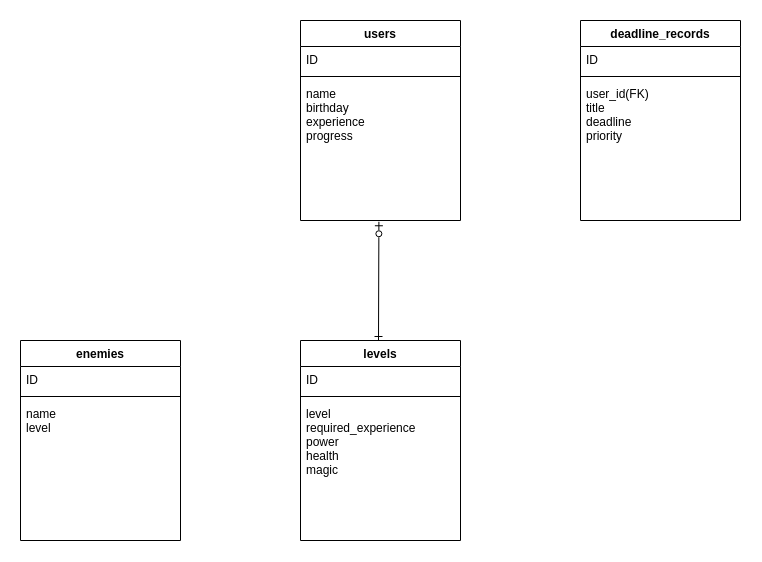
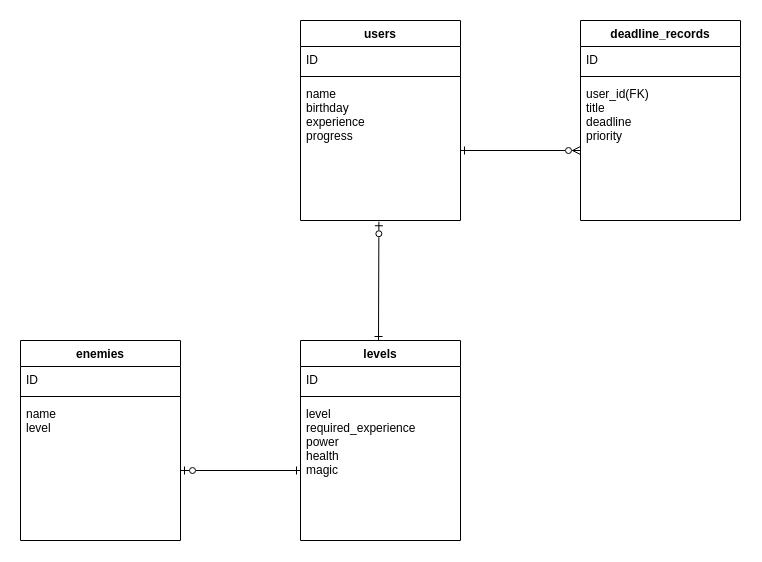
+ <mxCell id="6" value="Interface1" style="html=1;verticalAlign=bottom;labelBackgroundColor=none;startArrow=ERone;startFill=0;startSize=6;endArrow=ERzeroToMany;entryX=0;entryY=0.5;entryDx=0;entryDy=0;endFill=0;fontColor=none;noLabel=1;" parent="1" source="5" target="10" edge="1"><mxGeometry x="-1" y="3" relative="1" as="geometry"><mxPoint x="424" y="79" as="sourcePoint" /><mxPoint x="594" y="304" as="targetPoint" /></mxGeometry></mxCell>
+ <mxCell id="20" value="Interface1" style="html=1;verticalAlign=bottom;labelBackgroundColor=none;startArrow=ERzeroToOne;startFill=0;startSize=6;endArrow=ERone;endFill=0;fontColor=none;noLabel=1;entryX=0;entryY=0.5;entryDx=0;entryDy=0;exitX=1;exitY=0.5;exitDx=0;exitDy=0;" parent="1" source="19" target="14" edge="1"><mxGeometry x="-1" y="3" relative="1" as="geometry"><mxPoint x="221.6" y="499.37" as="sourcePoint" /><mxPoint x="220" y="380.63" as="targetPoint" /></mxGeometry></mxCell>
